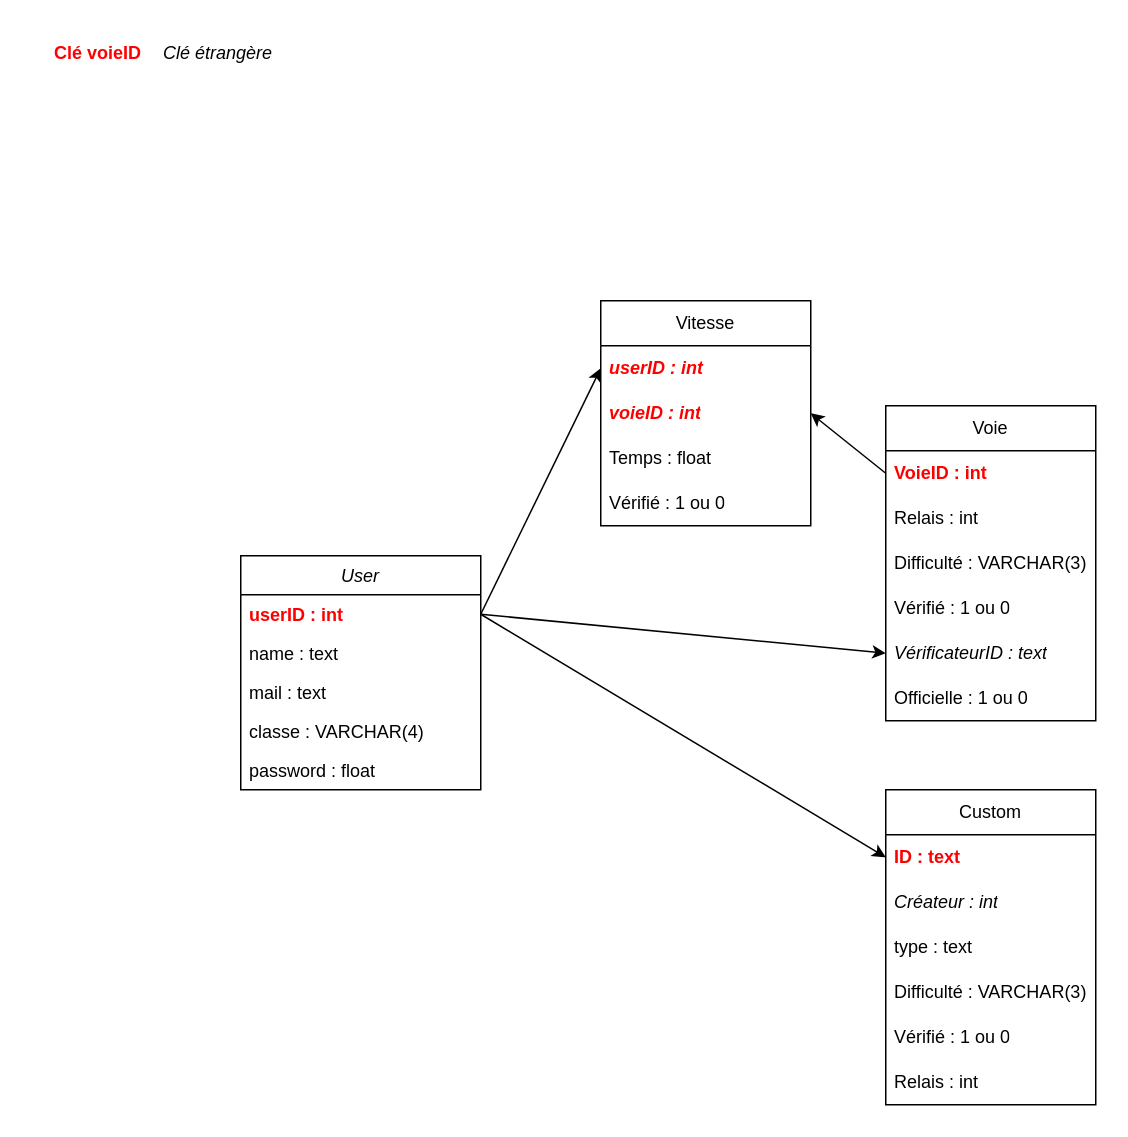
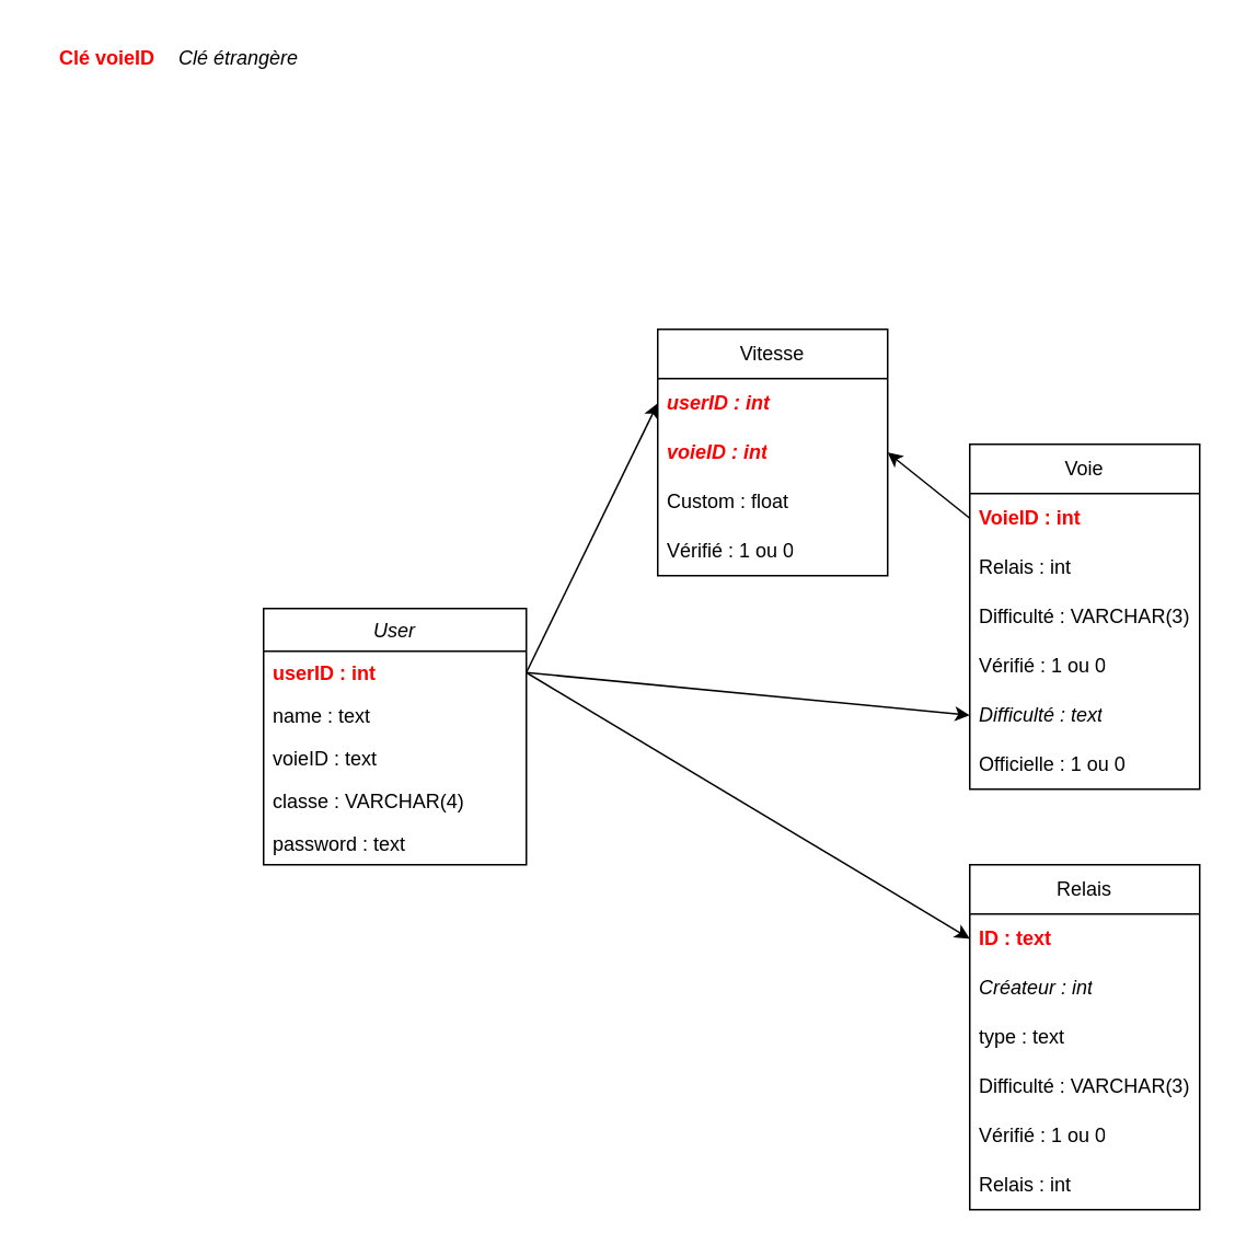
- <mxCell id="11" value="Temps : float" style="text;strokeColor=none;fillColor=none;align=left;verticalAlign=middle;spacingLeft=4;spacingRight=4;overflow=hidden;points=[[0,0.5],[1,0.5]];portConstraint=eastwest;rotatable=0;whiteSpace=wrap;html=1;" vertex="1" parent="8"><mxGeometry y="90" width="140" height="30" as="geometry" /></mxCell>
+ <mxCell id="11" value="Custom : float" style="text;strokeColor=none;fillColor=none;align=left;verticalAlign=middle;spacingLeft=4;spacingRight=4;overflow=hidden;points=[[0,0.5],[1,0.5]];portConstraint=eastwest;rotatable=0;whiteSpace=wrap;html=1;" vertex="1" parent="8"><mxGeometry y="90" width="140" height="30" as="geometry" /></mxCell>
- <mxCell id="21" value="&lt;i&gt;VérificateurID : text&lt;/i&gt;" style="text;strokeColor=none;fillColor=none;align=left;verticalAlign=middle;spacingLeft=4;spacingRight=4;overflow=hidden;points=[[0,0.5],[1,0.5]];portConstraint=eastwest;rotatable=0;whiteSpace=wrap;html=1;" vertex="1" parent="16"><mxGeometry y="150" width="140" height="30" as="geometry" /></mxCell>
+ <mxCell id="21" value="&lt;i&gt;Difficulté : text&lt;/i&gt;" style="text;strokeColor=none;fillColor=none;align=left;verticalAlign=middle;spacingLeft=4;spacingRight=4;overflow=hidden;points=[[0,0.5],[1,0.5]];portConstraint=eastwest;rotatable=0;whiteSpace=wrap;html=1;" vertex="1" parent="16"><mxGeometry y="150" width="140" height="30" as="geometry" /></mxCell>
- <mxCell id="5" value="mail : text" style="text;align=left;verticalAlign=top;spacingLeft=4;spacingRight=4;overflow=hidden;rotatable=0;points=[[0,0.5],[1,0.5]];portConstraint=eastwest;rounded=0;shadow=0;html=0;" parent="2" vertex="1"><mxGeometry y="78" width="160" height="26" as="geometry" /></mxCell>
+ <mxCell id="5" value="voieID : text" style="text;align=left;verticalAlign=top;spacingLeft=4;spacingRight=4;overflow=hidden;rotatable=0;points=[[0,0.5],[1,0.5]];portConstraint=eastwest;rounded=0;shadow=0;html=0;" parent="2" vertex="1"><mxGeometry y="78" width="160" height="26" as="geometry" /></mxCell>
- <mxCell id="7" value="password : float" style="text;align=left;verticalAlign=top;spacingLeft=4;spacingRight=4;overflow=hidden;rotatable=0;points=[[0,0.5],[1,0.5]];portConstraint=eastwest;rounded=0;shadow=0;html=0;" parent="2" vertex="1"><mxGeometry y="130" width="160" height="26" as="geometry" /></mxCell>
+ <mxCell id="7" value="password : text" style="text;align=left;verticalAlign=top;spacingLeft=4;spacingRight=4;overflow=hidden;rotatable=0;points=[[0,0.5],[1,0.5]];portConstraint=eastwest;rounded=0;shadow=0;html=0;" parent="2" vertex="1"><mxGeometry y="130" width="160" height="26" as="geometry" /></mxCell>
- <mxCell id="25" value="Custom" style="swimlane;fontStyle=0;childLayout=stackLayout;horizontal=1;startSize=30;horizontalStack=0;resizeParent=1;resizeParentMax=0;resizeLast=0;collapsible=1;marginBottom=0;whiteSpace=wrap;html=1;" vertex="1" parent="1"><mxGeometry x="590" y="526" width="140" height="210" as="geometry" /></mxCell>
+ <mxCell id="25" value="Relais" style="swimlane;fontStyle=0;childLayout=stackLayout;horizontal=1;startSize=30;horizontalStack=0;resizeParent=1;resizeParentMax=0;resizeLast=0;collapsible=1;marginBottom=0;whiteSpace=wrap;html=1;" vertex="1" parent="1"><mxGeometry x="590" y="526" width="140" height="210" as="geometry" /></mxCell>
